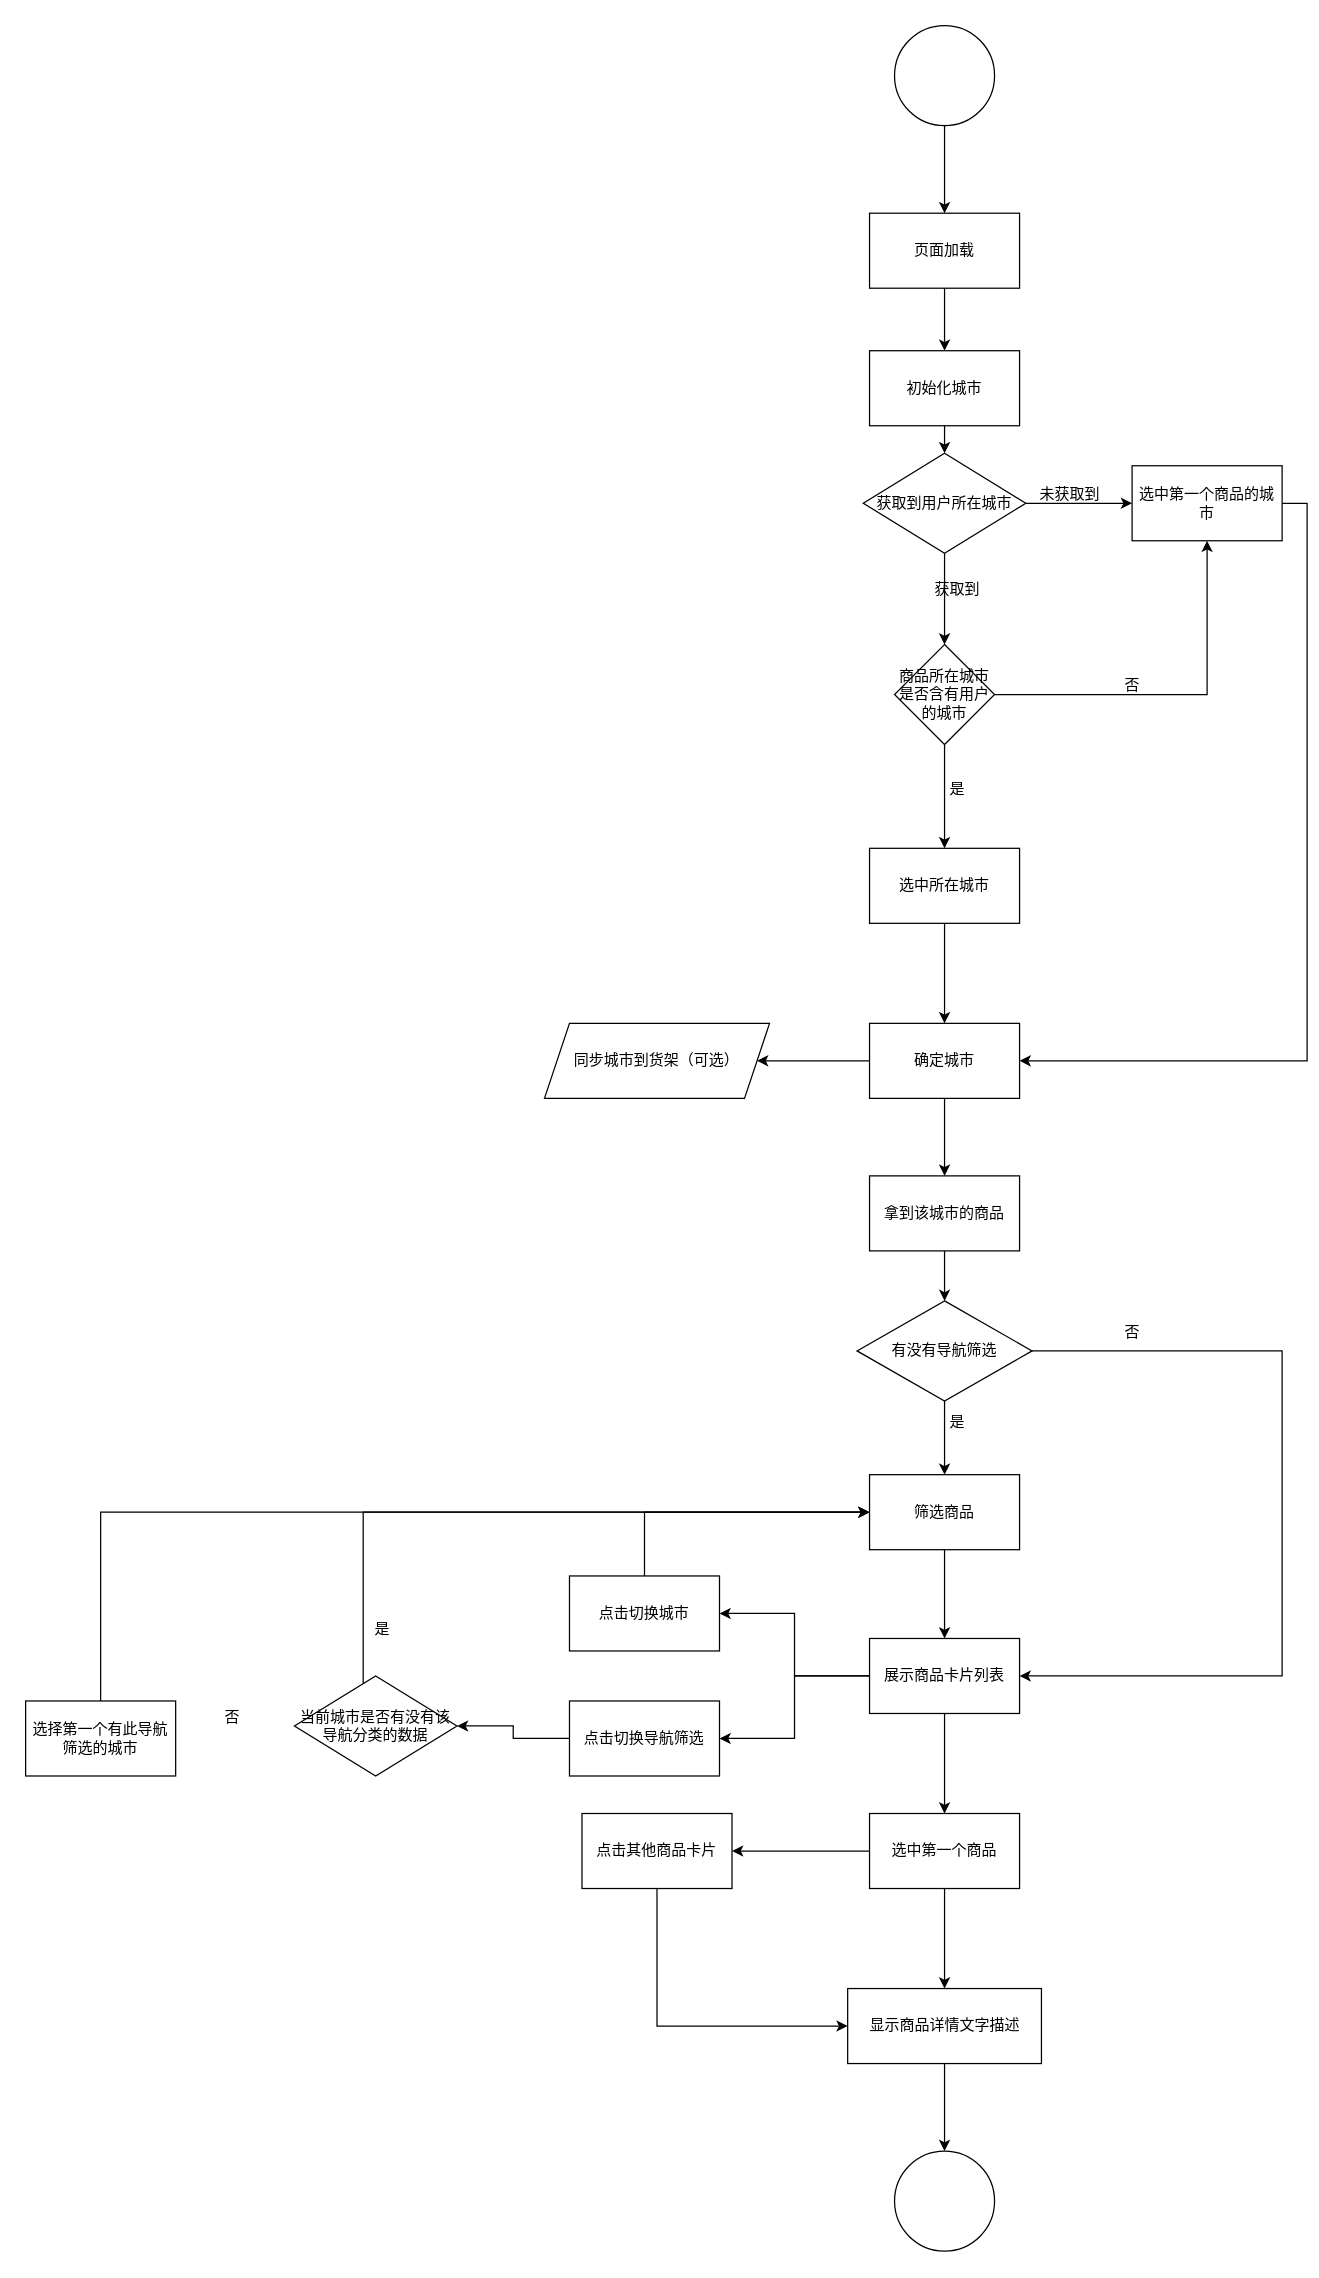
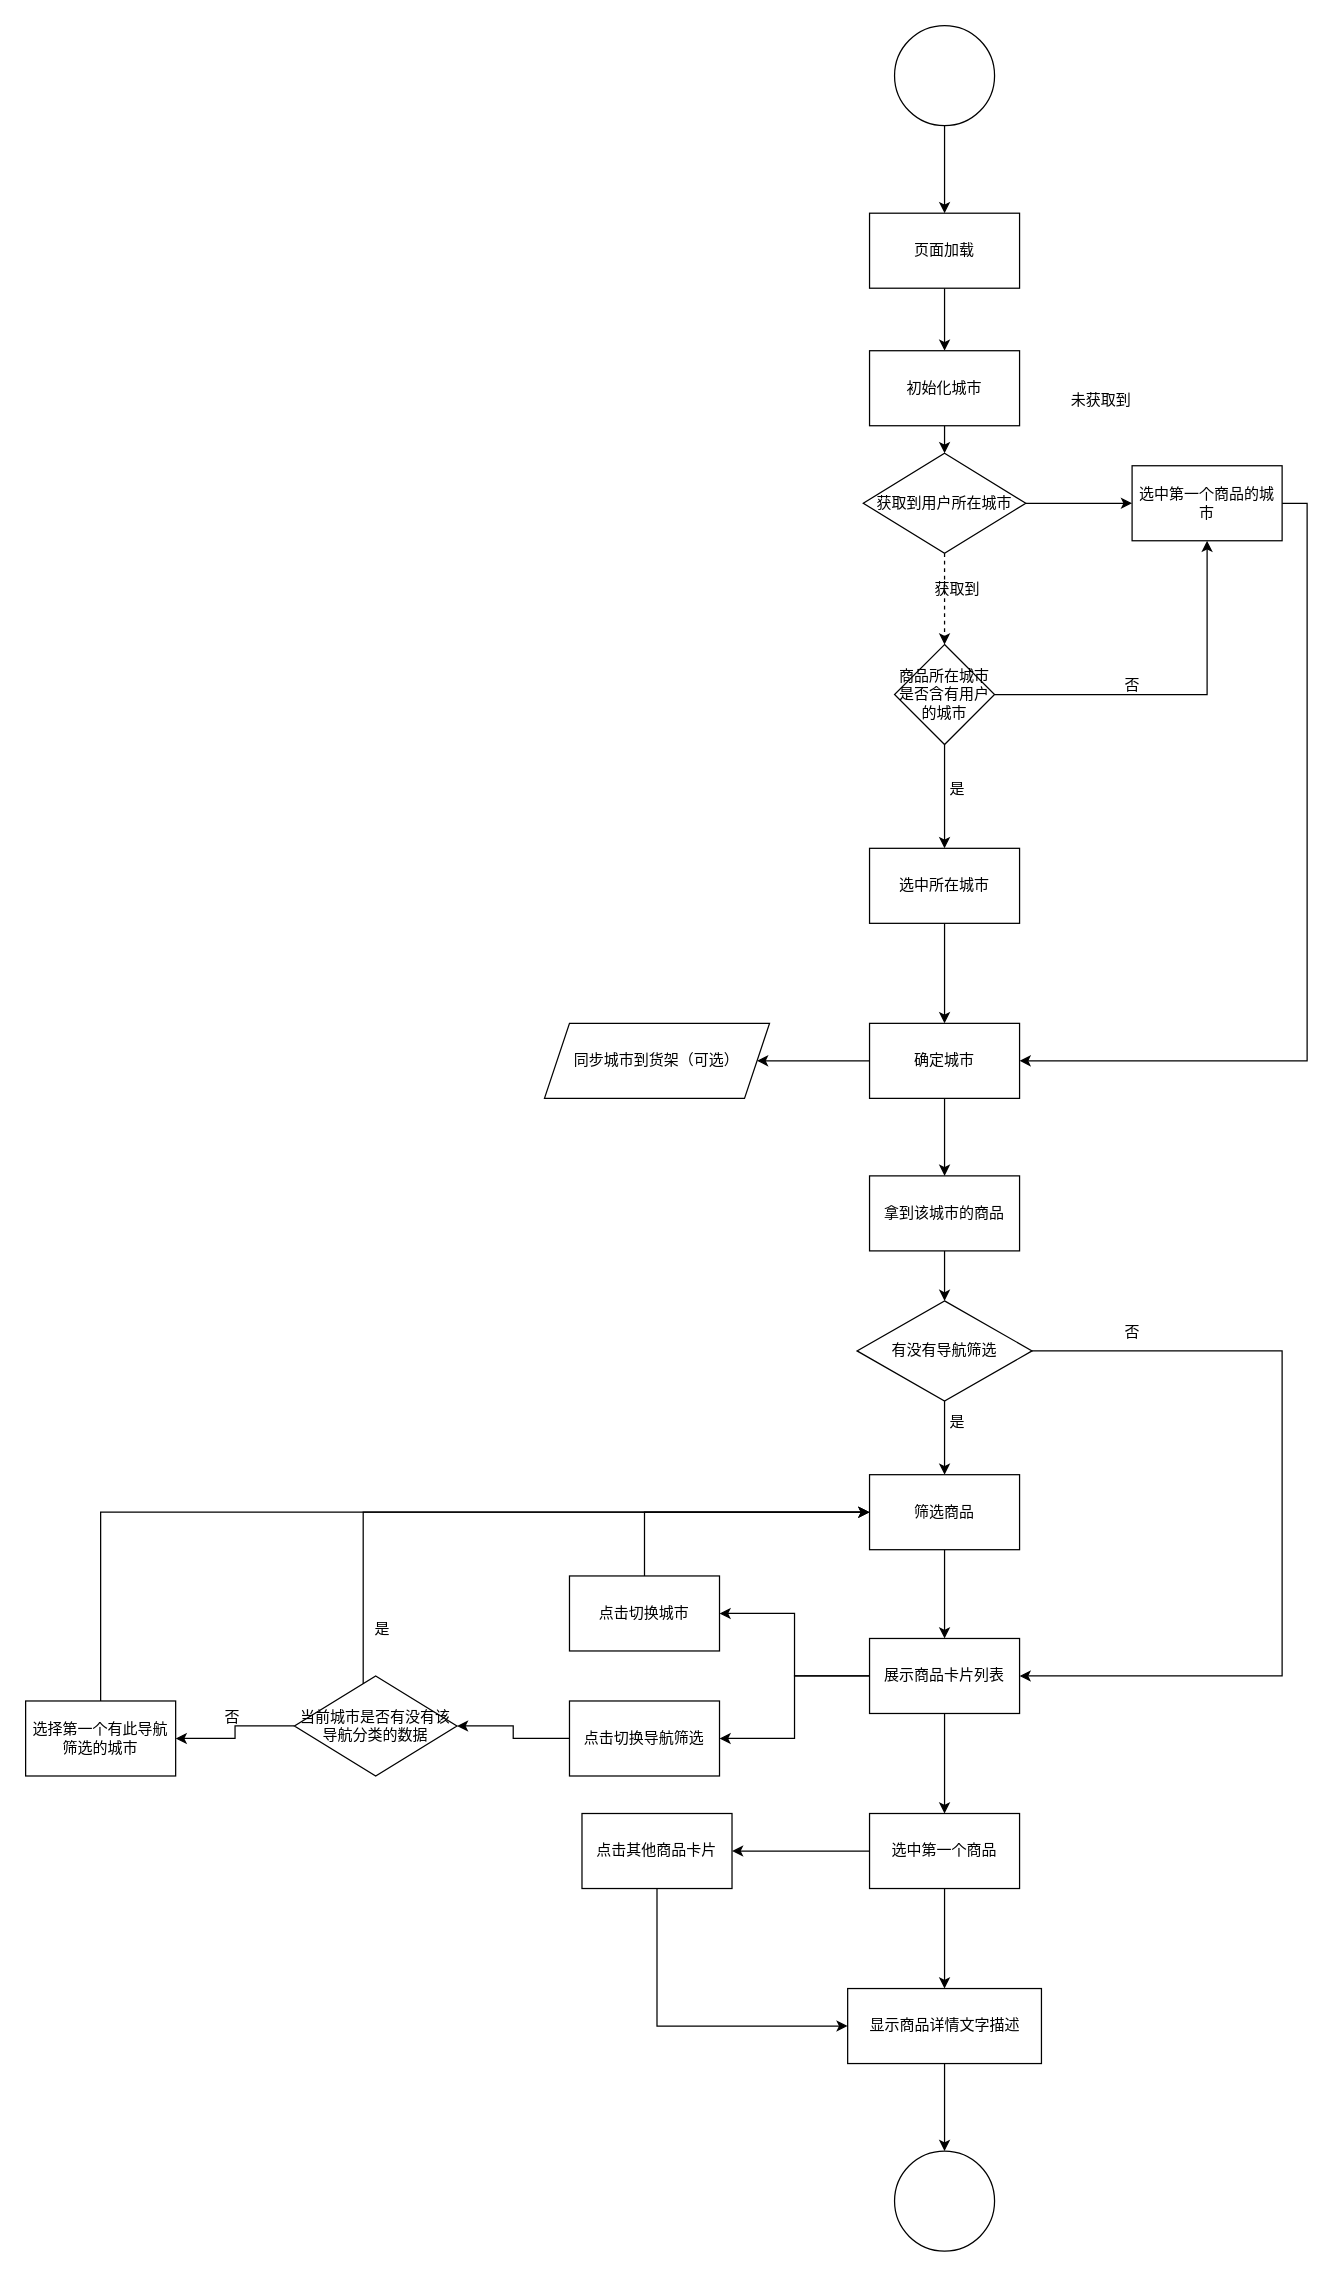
- <mxCell id="20" value="未获取到" style="text;html=1;align=center;verticalAlign=middle;resizable=0;points=[];autosize=1;strokeColor=none;fillColor=none;" vertex="1" parent="1"><mxGeometry x="820" y="380" width="70" height="30" as="geometry" /></mxCell>
+ <mxCell id="20" value="未获取到" style="text;html=1;align=center;verticalAlign=middle;resizable=0;points=[];autosize=1;strokeColor=none;fillColor=none;" vertex="1" parent="1"><mxGeometry x="845" y="305" width="70" height="30" as="geometry" /></mxCell>
- <mxCell id="11" style="edgeStyle=orthogonalEdgeStyle;rounded=0;orthogonalLoop=1;jettySize=auto;html=1;exitX=0.5;exitY=1;exitDx=0;exitDy=0;" edge="1" parent="1" source="13" target="17"><mxGeometry relative="1" as="geometry" /></mxCell>
+ <mxCell id="11" style="edgeStyle=orthogonalEdgeStyle;rounded=0;orthogonalLoop=1;jettySize=auto;html=1;exitX=0.5;exitY=1;exitDx=0;exitDy=0;dashed=1;" edge="1" parent="1" source="13" target="17"><mxGeometry relative="1" as="geometry" /></mxCell>
+ <mxCell id="48" value="" style="edgeStyle=orthogonalEdgeStyle;rounded=0;orthogonalLoop=1;jettySize=auto;html=1;" edge="1" parent="1" source="50" target="52"><mxGeometry relative="1" as="geometry" /></mxCell>
